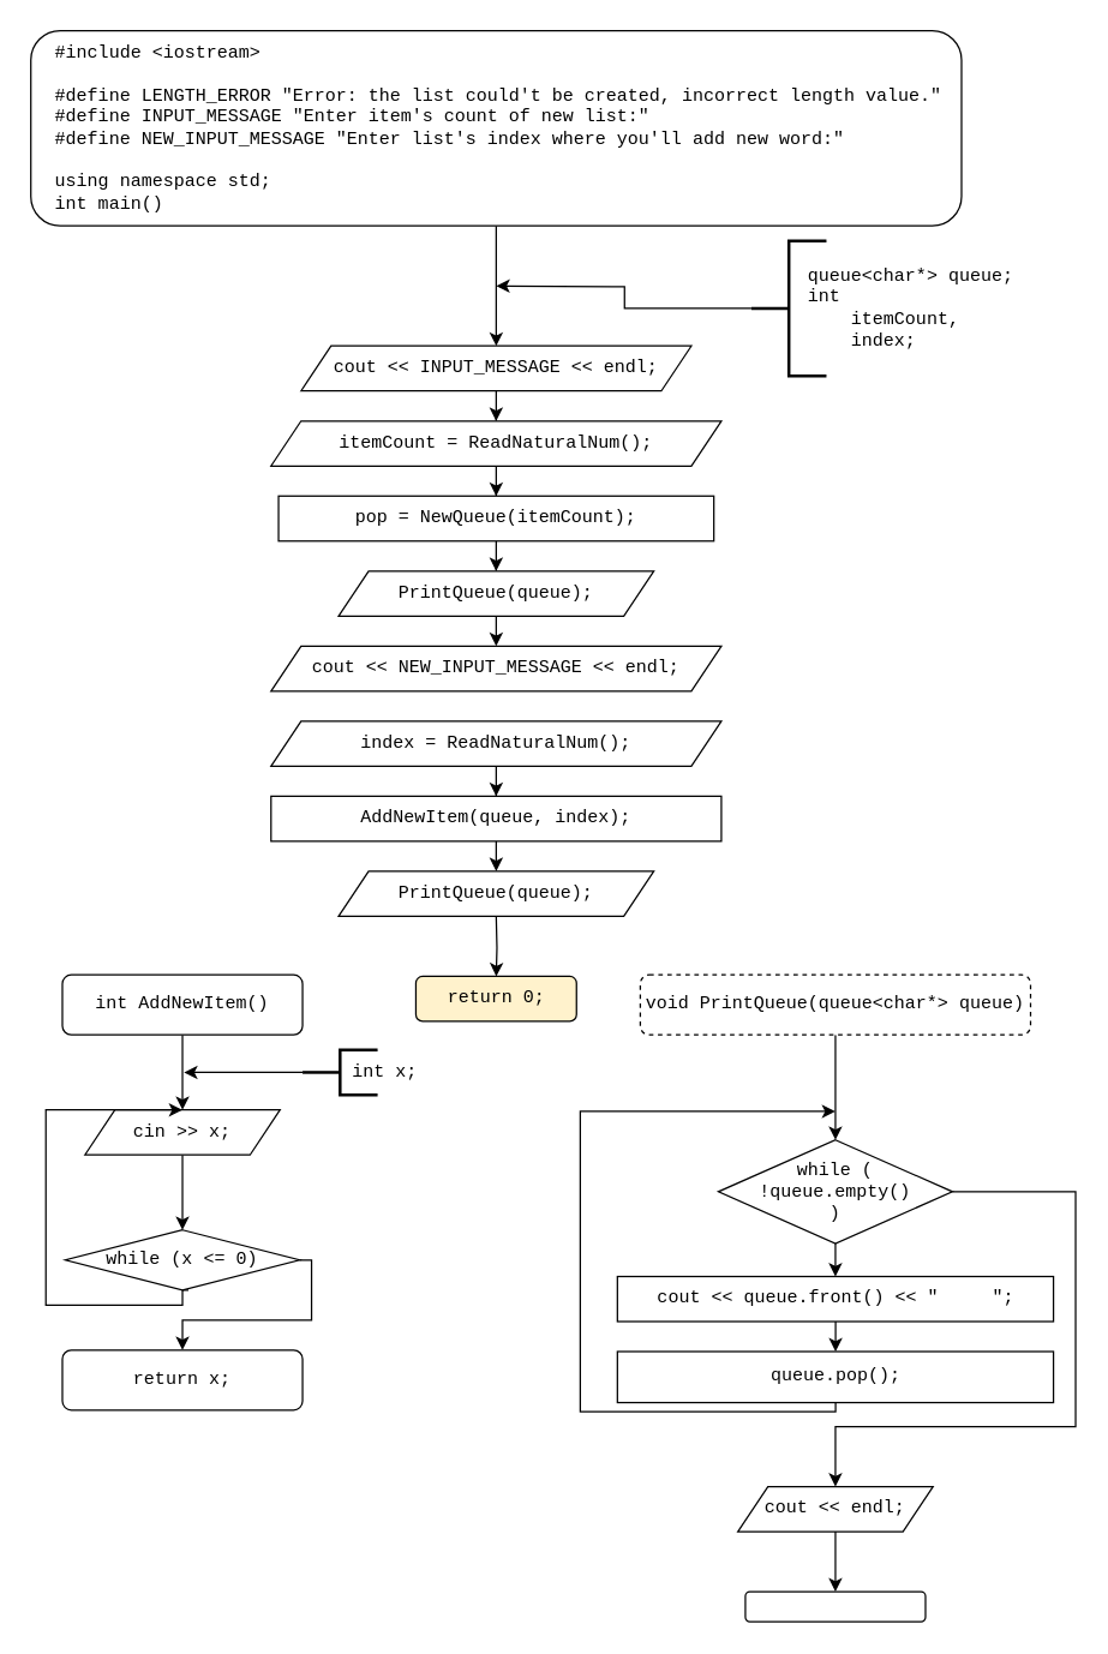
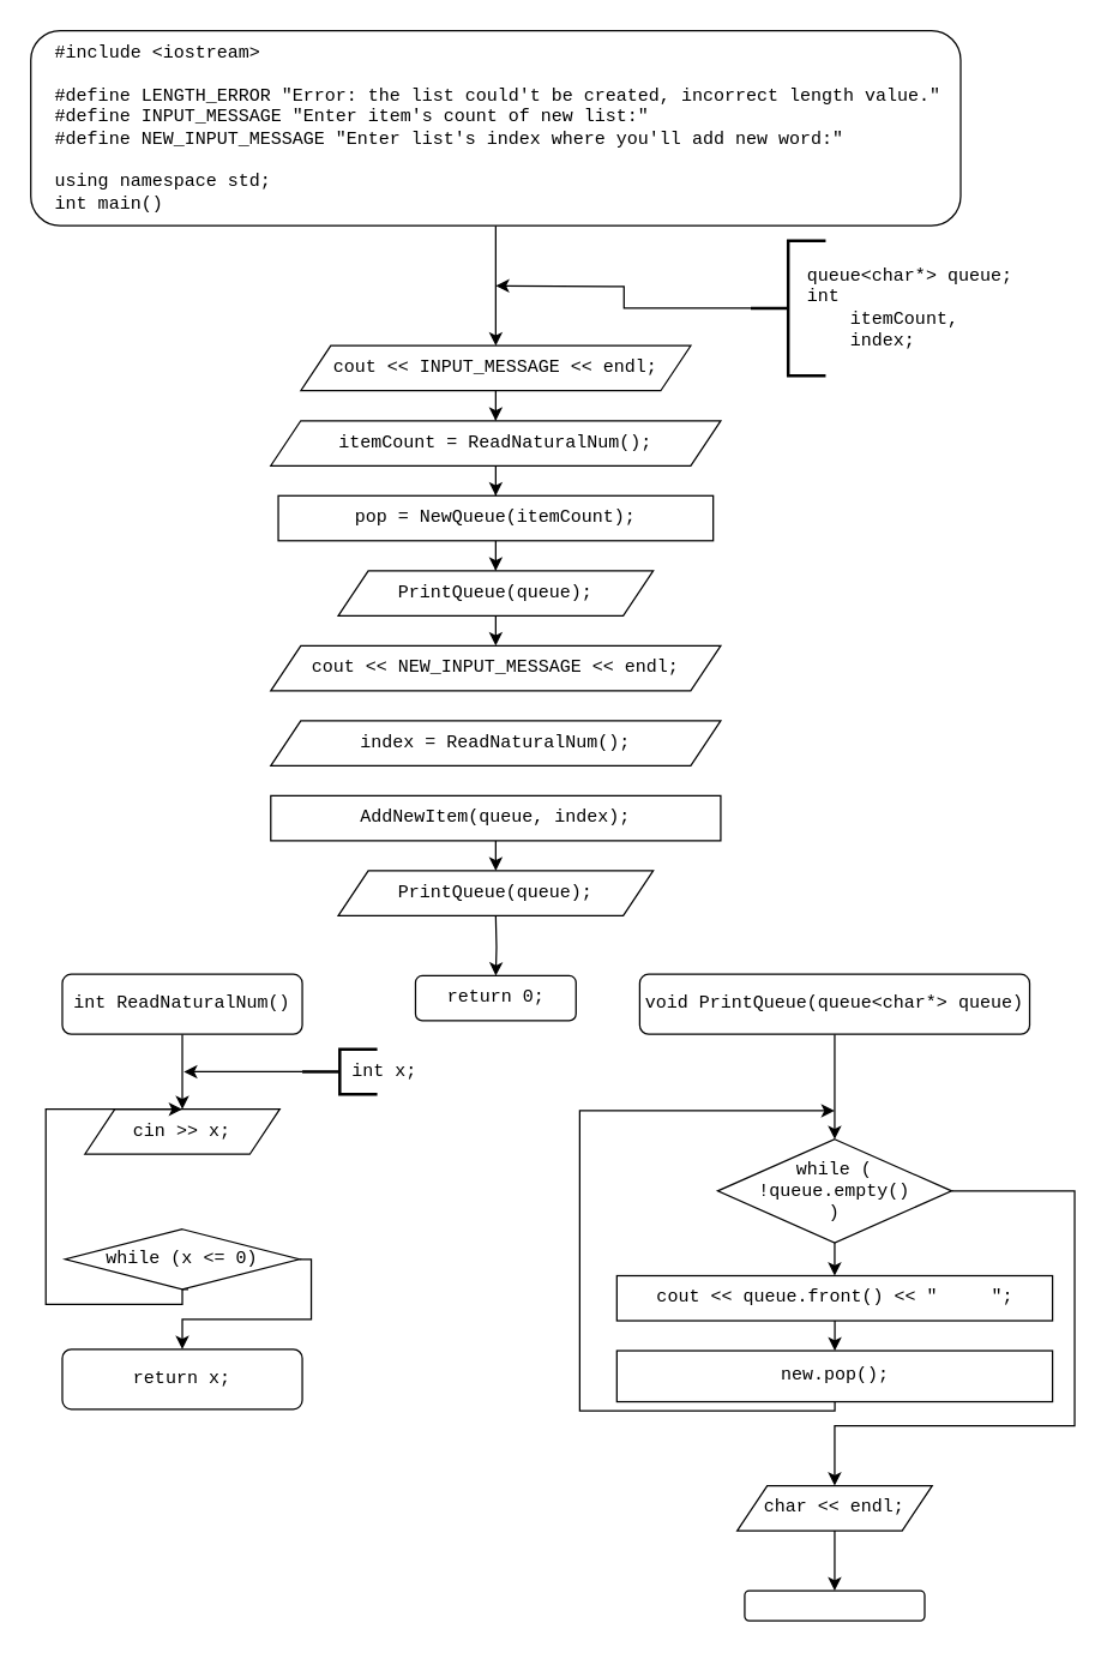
- <mxCell id="19" style="edgeStyle=orthogonalEdgeStyle;rounded=0;orthogonalLoop=1;jettySize=auto;html=1;entryX=0.5;entryY=0;entryDx=0;entryDy=0;" edge="1" parent="1" source="20" target="15"><mxGeometry relative="1" as="geometry" /></mxCell>
- <mxCell id="17" value="return 0;" style="rounded=1;whiteSpace=wrap;html=1;fontFamily=Courier New;align=center;fillColor=#fff2cc;" vertex="1" parent="1"><mxGeometry x="276.5" y="650" width="107" height="30" as="geometry" /></mxCell>
+ <mxCell id="17" value="return 0;" style="rounded=1;whiteSpace=wrap;html=1;fontFamily=Courier New;align=center;" vertex="1" parent="1"><mxGeometry x="276.5" y="650" width="107" height="30" as="geometry" /></mxCell>
- <mxCell id="23" value="int AddNewItem()" style="rounded=1;whiteSpace=wrap;html=1;fontFamily=Courier New;" vertex="1" parent="1"><mxGeometry x="41" y="649" width="160" height="40" as="geometry" /></mxCell>
+ <mxCell id="23" value="int ReadNaturalNum()" style="rounded=1;whiteSpace=wrap;html=1;fontFamily=Courier New;" vertex="1" parent="1"><mxGeometry x="41" y="649" width="160" height="40" as="geometry" /></mxCell>
- <mxCell id="34" value="void PrintQueue(queue&amp;lt;char*&amp;gt; queue)" style="rounded=1;whiteSpace=wrap;html=1;fontFamily=Courier New;dashed=1;" vertex="1" parent="1"><mxGeometry x="426" y="649" width="260" height="40" as="geometry" /></mxCell>
+ <mxCell id="34" value="void PrintQueue(queue&amp;lt;char*&amp;gt; queue)" style="rounded=1;whiteSpace=wrap;html=1;fontFamily=Courier New;" vertex="1" parent="1"><mxGeometry x="426" y="649" width="260" height="40" as="geometry" /></mxCell>
- <mxCell id="27" style="edgeStyle=orthogonalEdgeStyle;rounded=0;orthogonalLoop=1;jettySize=auto;html=1;entryX=0.5;entryY=0;entryDx=0;entryDy=0;fontFamily=Courier New;" edge="1" parent="1" source="28" target="31"><mxGeometry relative="1" as="geometry" /></mxCell>
- <mxCell id="45" value="queue.pop();" style="rounded=0;whiteSpace=wrap;html=1;fontFamily=Courier New;align=center;" vertex="1" parent="1"><mxGeometry x="410.75" y="900" width="290.5" height="34" as="geometry" /></mxCell>
+ <mxCell id="45" value="new.pop();" style="rounded=0;whiteSpace=wrap;html=1;fontFamily=Courier New;align=center;" vertex="1" parent="1"><mxGeometry x="410.75" y="900" width="290.5" height="34" as="geometry" /></mxCell>
- <mxCell id="36" value="cout &amp;lt;&amp;lt; endl;" style="shape=parallelogram;perimeter=parallelogramPerimeter;whiteSpace=wrap;html=1;fixedSize=1;fontFamily=Courier New;" vertex="1" parent="1"><mxGeometry x="491" y="990" width="130" height="30" as="geometry" /></mxCell>
+ <mxCell id="36" value="char &amp;lt;&amp;lt; endl;" style="shape=parallelogram;perimeter=parallelogramPerimeter;whiteSpace=wrap;html=1;fixedSize=1;fontFamily=Courier New;" vertex="1" parent="1"><mxGeometry x="491" y="990" width="130" height="30" as="geometry" /></mxCell>
